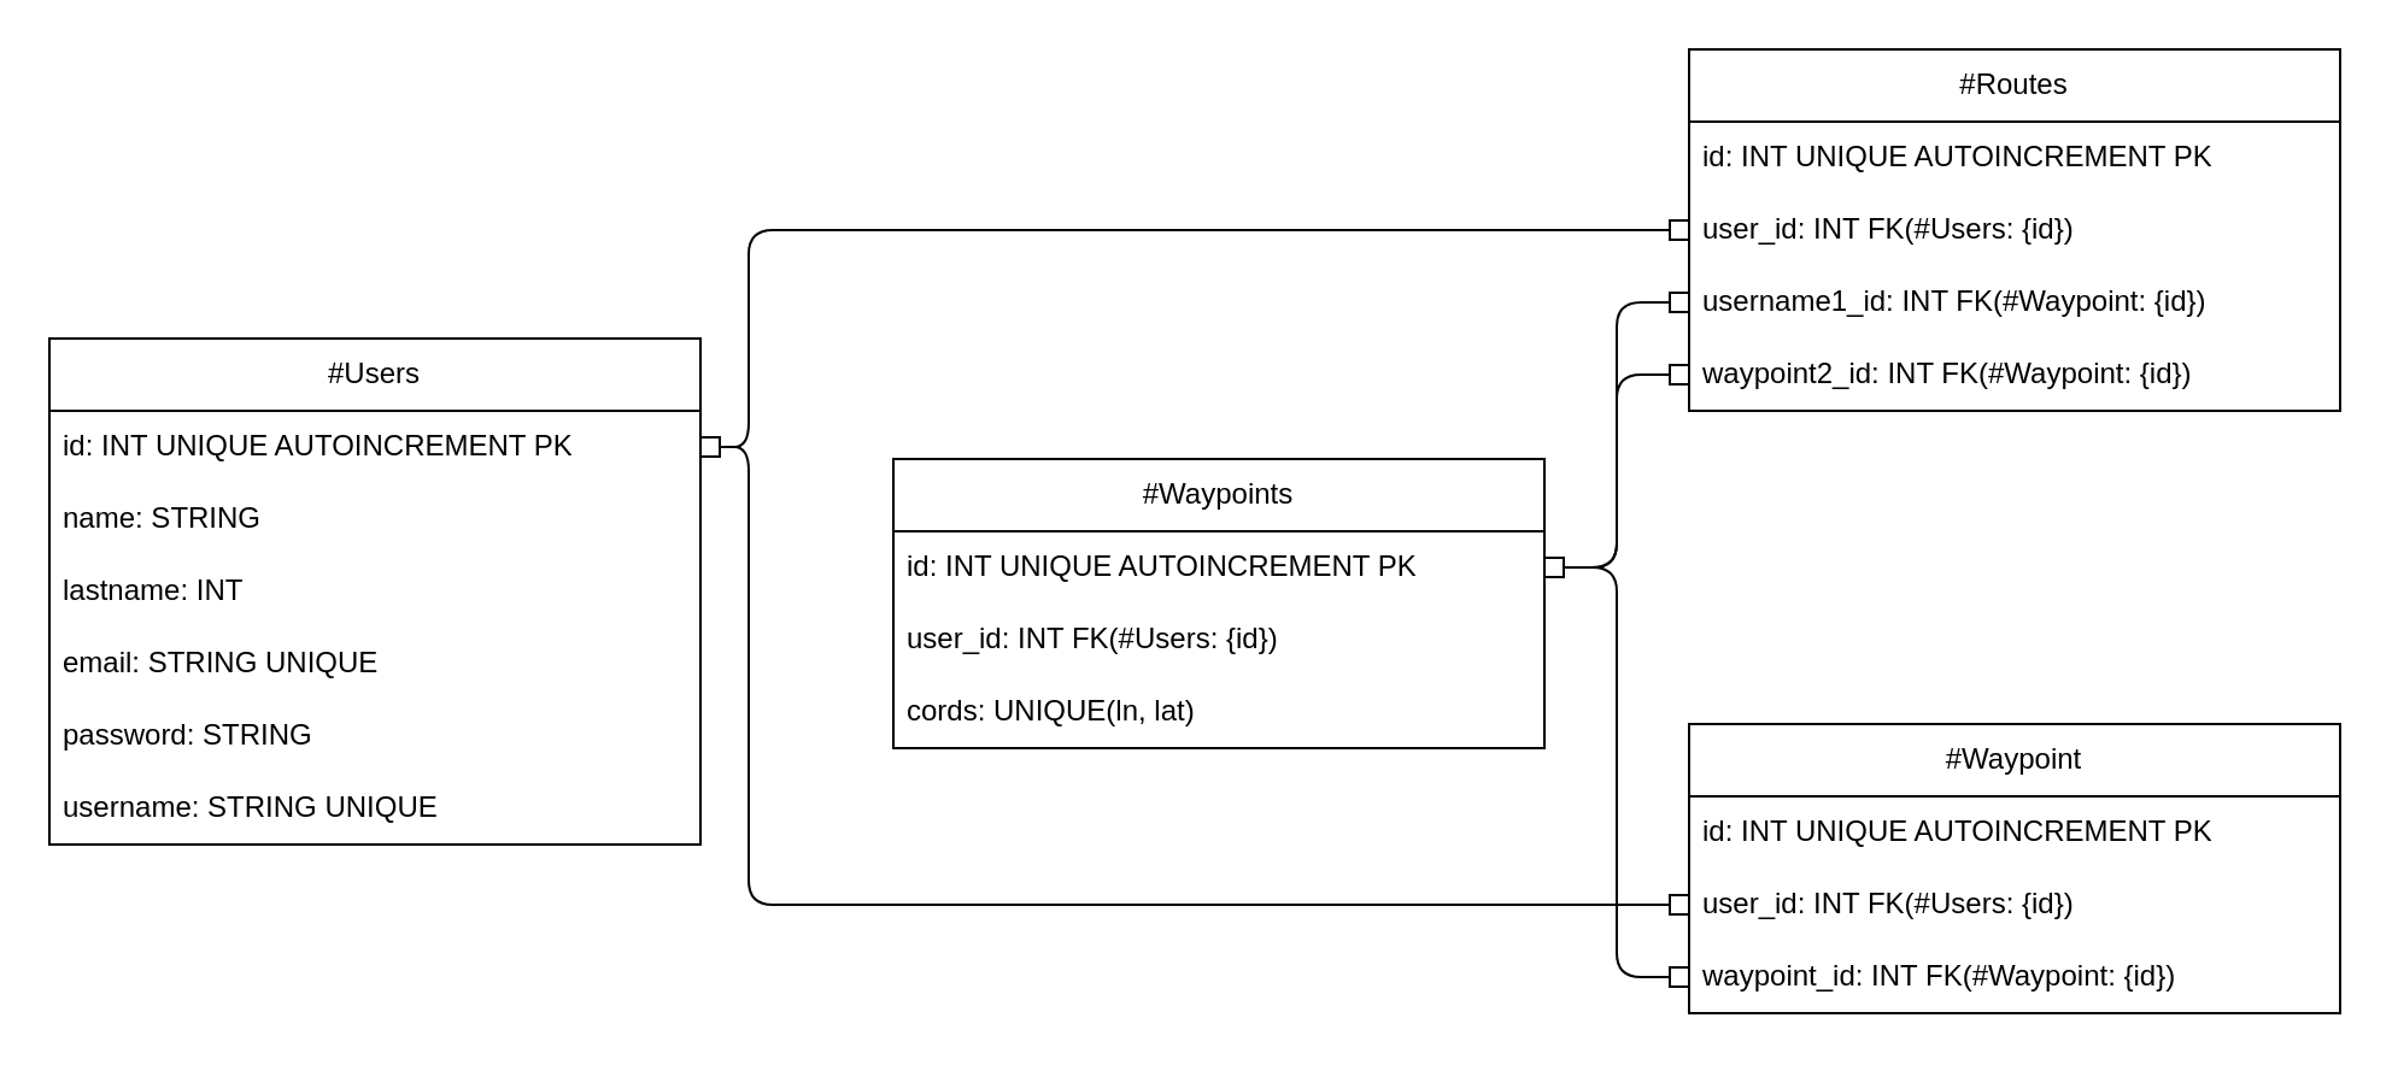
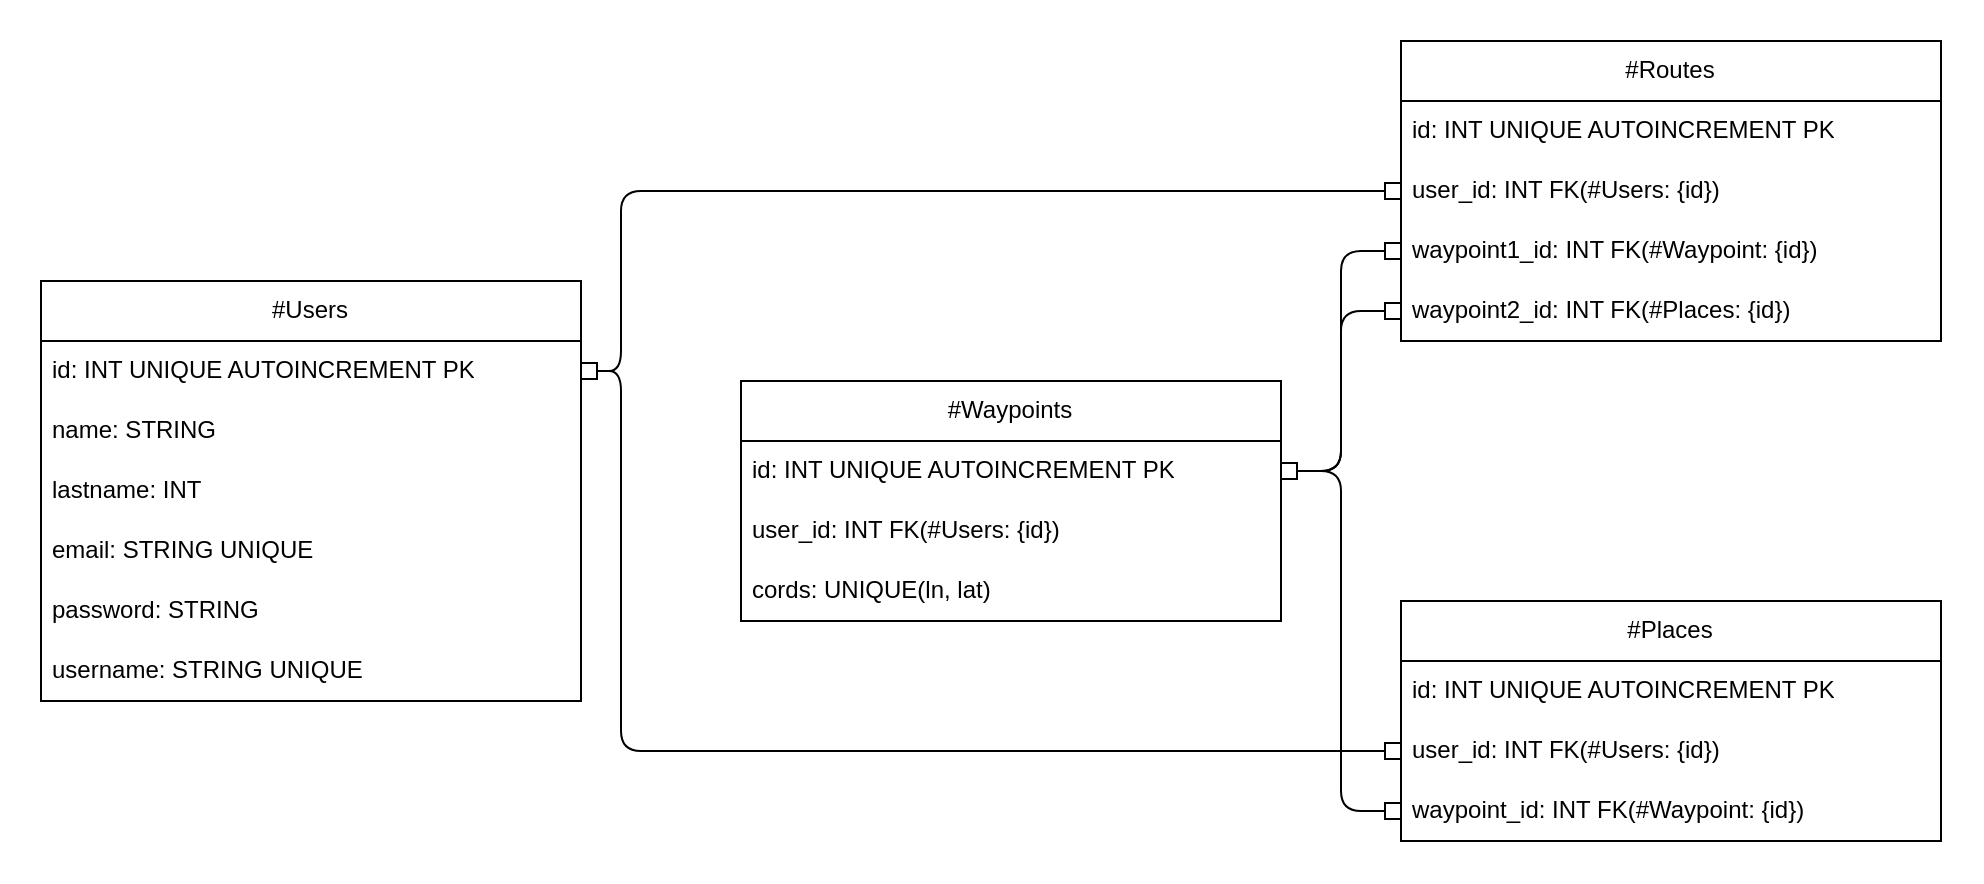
- <mxCell id="16" value="username1_id: INT FK(#&lt;span style=&quot;text-align: center;&quot;&gt;Waypoint&lt;/span&gt;: {id})" style="text;strokeColor=none;fillColor=none;align=left;verticalAlign=middle;spacingLeft=4;spacingRight=4;overflow=hidden;points=[[0,0.5],[1,0.5]];portConstraint=eastwest;rotatable=0;whiteSpace=wrap;html=1;" parent="13" vertex="1"><mxGeometry y="90" width="270" height="30" as="geometry" /></mxCell>
+ <mxCell id="16" value="waypoint1_id: INT FK(#&lt;span style=&quot;text-align: center;&quot;&gt;Waypoint&lt;/span&gt;: {id})" style="text;strokeColor=none;fillColor=none;align=left;verticalAlign=middle;spacingLeft=4;spacingRight=4;overflow=hidden;points=[[0,0.5],[1,0.5]];portConstraint=eastwest;rotatable=0;whiteSpace=wrap;html=1;" parent="13" vertex="1"><mxGeometry y="90" width="270" height="30" as="geometry" /></mxCell>
- <mxCell id="17" value="waypoint2_id: INT FK(#&lt;span style=&quot;border-color: var(--border-color); text-align: center;&quot;&gt;Waypoint&lt;/span&gt;: {id})" style="text;strokeColor=none;fillColor=none;align=left;verticalAlign=middle;spacingLeft=4;spacingRight=4;overflow=hidden;points=[[0,0.5],[1,0.5]];portConstraint=eastwest;rotatable=0;whiteSpace=wrap;html=1;" parent="13" vertex="1"><mxGeometry y="120" width="270" height="30" as="geometry" /></mxCell>
+ <mxCell id="17" value="waypoint2_id: INT FK(#&lt;span style=&quot;border-color: var(--border-color); text-align: center;&quot;&gt;Places&lt;/span&gt;: {id})" style="text;strokeColor=none;fillColor=none;align=left;verticalAlign=middle;spacingLeft=4;spacingRight=4;overflow=hidden;points=[[0,0.5],[1,0.5]];portConstraint=eastwest;rotatable=0;whiteSpace=wrap;html=1;" parent="13" vertex="1"><mxGeometry y="120" width="270" height="30" as="geometry" /></mxCell>
- <mxCell id="18" value="#Waypoint" style="swimlane;fontStyle=0;childLayout=stackLayout;horizontal=1;startSize=30;horizontalStack=0;resizeParent=1;resizeParentMax=0;resizeLast=0;collapsible=1;marginBottom=0;whiteSpace=wrap;html=1;" parent="1" vertex="1"><mxGeometry x="700" y="300" width="270" height="120" as="geometry" /></mxCell>
+ <mxCell id="18" value="#Places" style="swimlane;fontStyle=0;childLayout=stackLayout;horizontal=1;startSize=30;horizontalStack=0;resizeParent=1;resizeParentMax=0;resizeLast=0;collapsible=1;marginBottom=0;whiteSpace=wrap;html=1;" parent="1" vertex="1"><mxGeometry x="700" y="300" width="270" height="120" as="geometry" /></mxCell>
